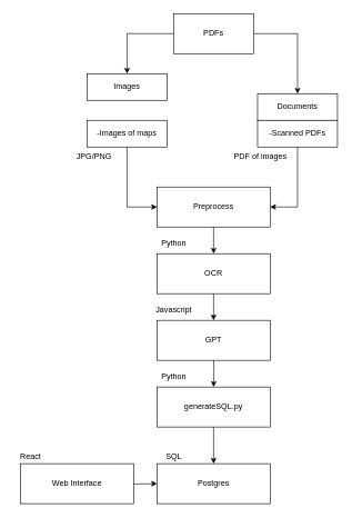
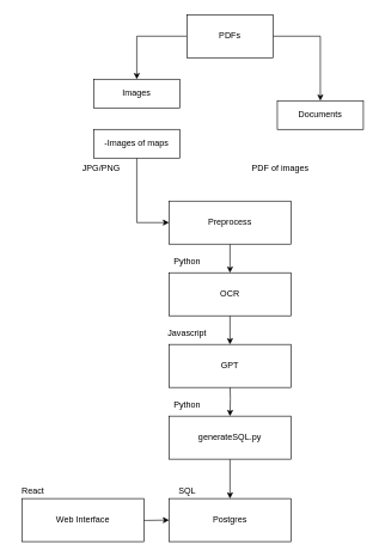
- <mxCell id="10" value="-Scanned PDFs" style="rounded=0;whiteSpace=wrap;html=1;" parent="1" vertex="1"><mxGeometry x="386" y="180" width="120" height="40" as="geometry" /></mxCell>
- <mxCell id="9" style="edgeStyle=orthogonalEdgeStyle;rounded=0;orthogonalLoop=1;jettySize=auto;html=1;entryX=1;entryY=0.5;entryDx=0;entryDy=0;" parent="1" source="10" target="14" edge="1"><mxGeometry relative="1" as="geometry" /></mxCell>
